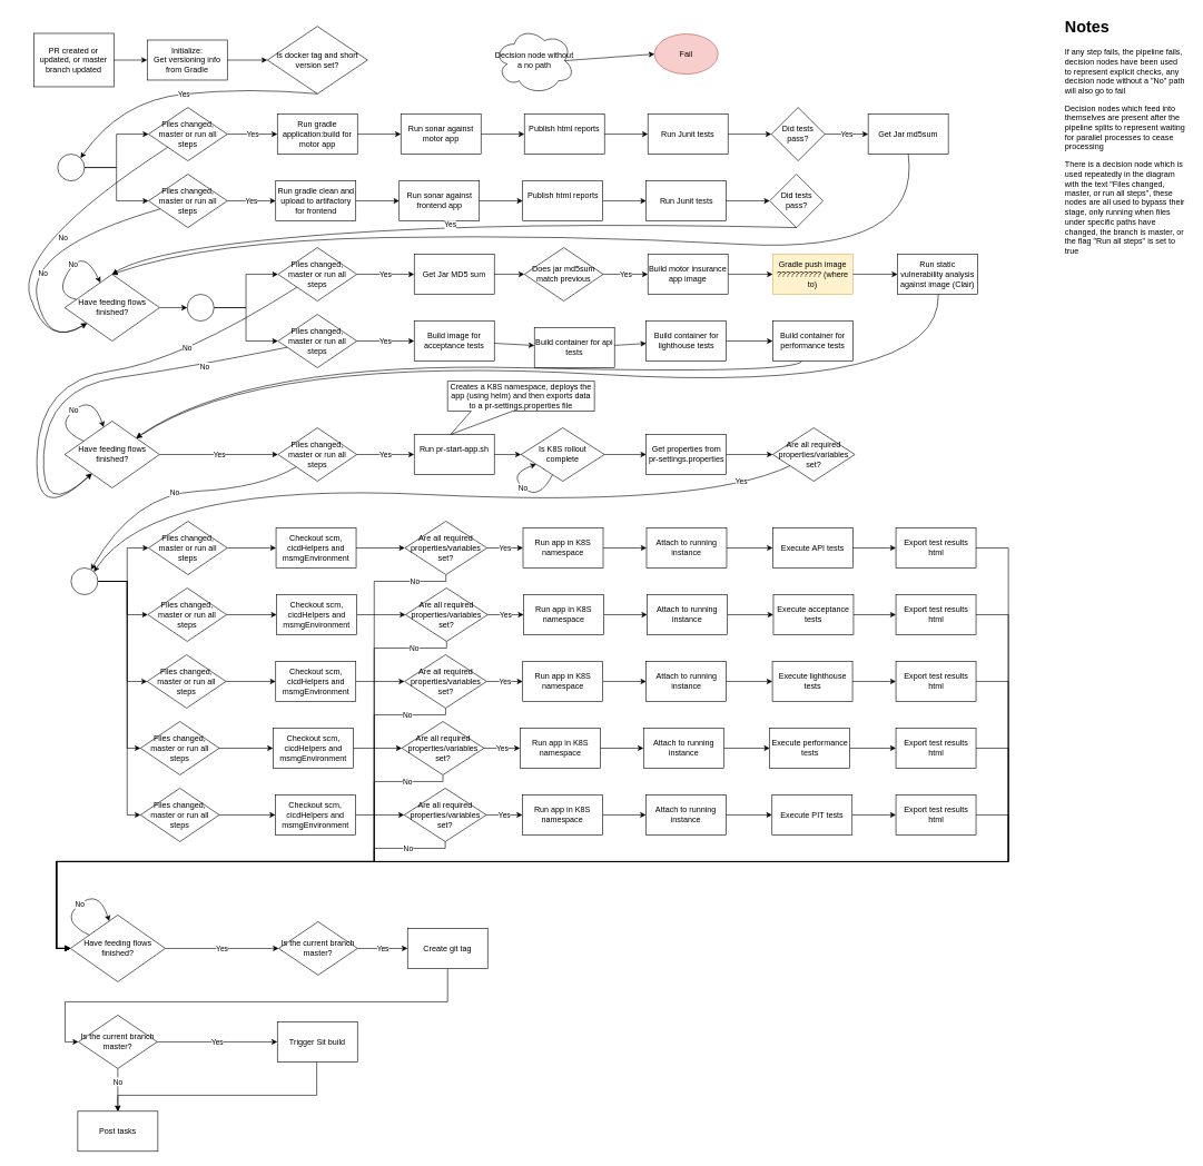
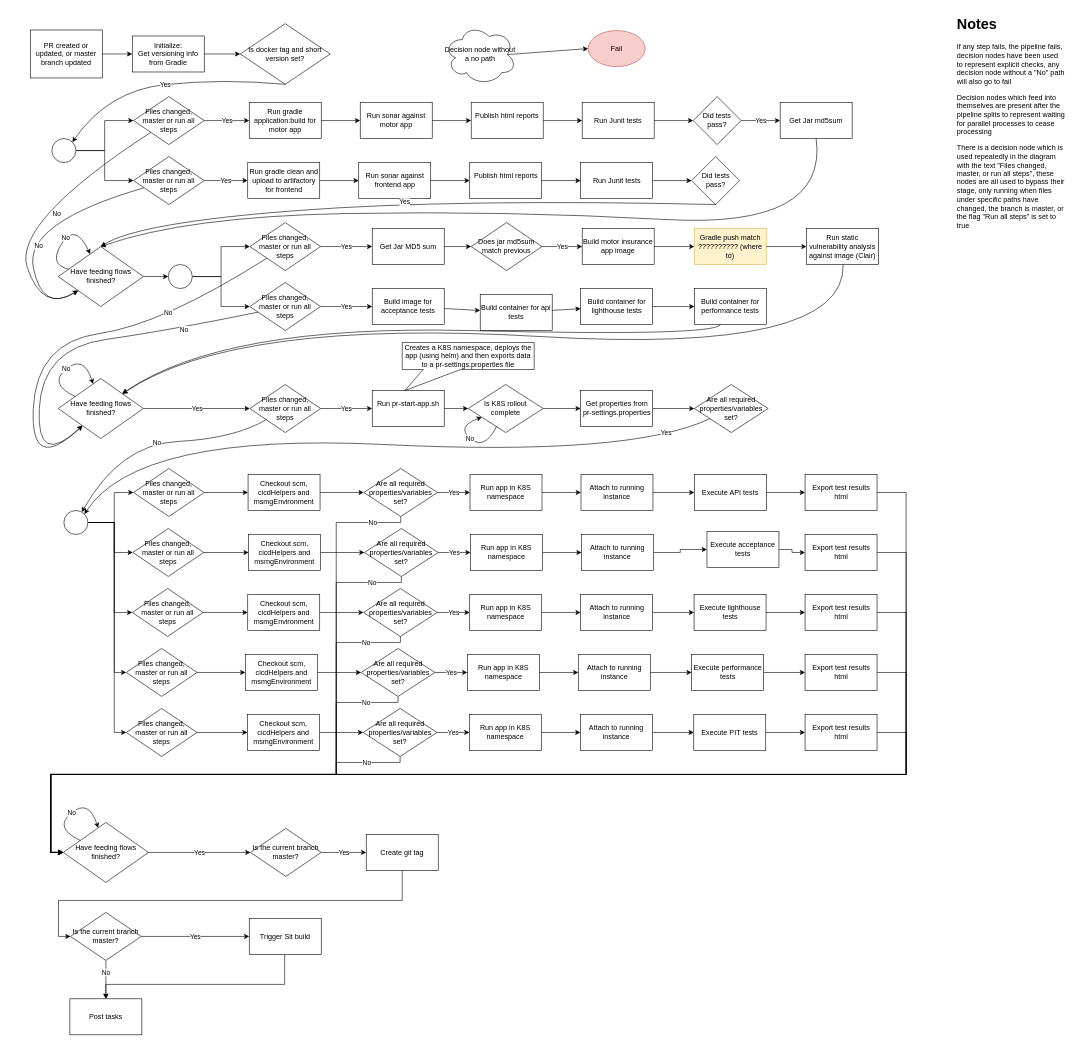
- <mxCell id="35" value="Gradle push image ?????????? (where to)&lt;br&gt;" style="rounded=0;whiteSpace=wrap;html=1;fillColor=#fff2cc;strokeColor=#d6b656;" parent="1" vertex="1"><mxGeometry x="1157" y="380" width="120" height="60" as="geometry" /></mxCell>
+ <mxCell id="35" value="Gradle push match ?????????? (where to)&lt;br&gt;" style="rounded=0;whiteSpace=wrap;html=1;fillColor=#fff2cc;strokeColor=#d6b656;" parent="1" vertex="1"><mxGeometry x="1157" y="380" width="120" height="60" as="geometry" /></mxCell>
- <mxCell id="126" value="Execute acceptance tests" style="rounded=0;whiteSpace=wrap;html=1;" vertex="1" parent="1"><mxGeometry x="1158" y="890" width="120" height="60" as="geometry" /></mxCell>
+ <mxCell id="126" value="Execute acceptance tests" style="rounded=0;whiteSpace=wrap;html=1;" vertex="1" parent="1"><mxGeometry x="1178" y="885" width="120" height="60" as="geometry" /></mxCell>
